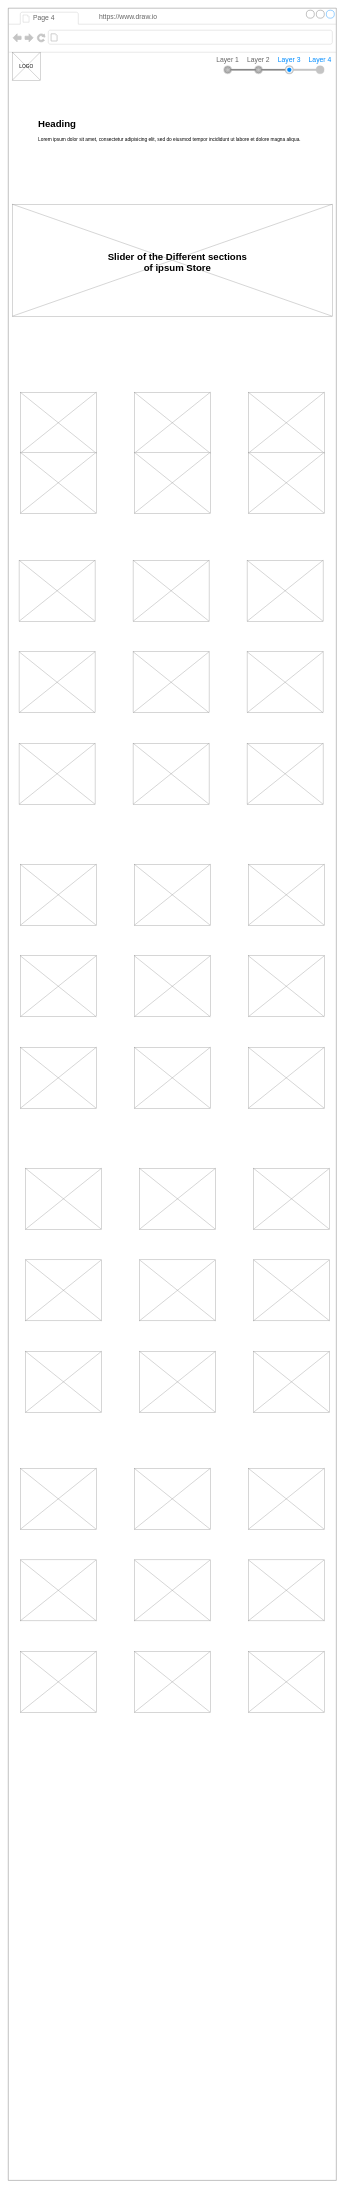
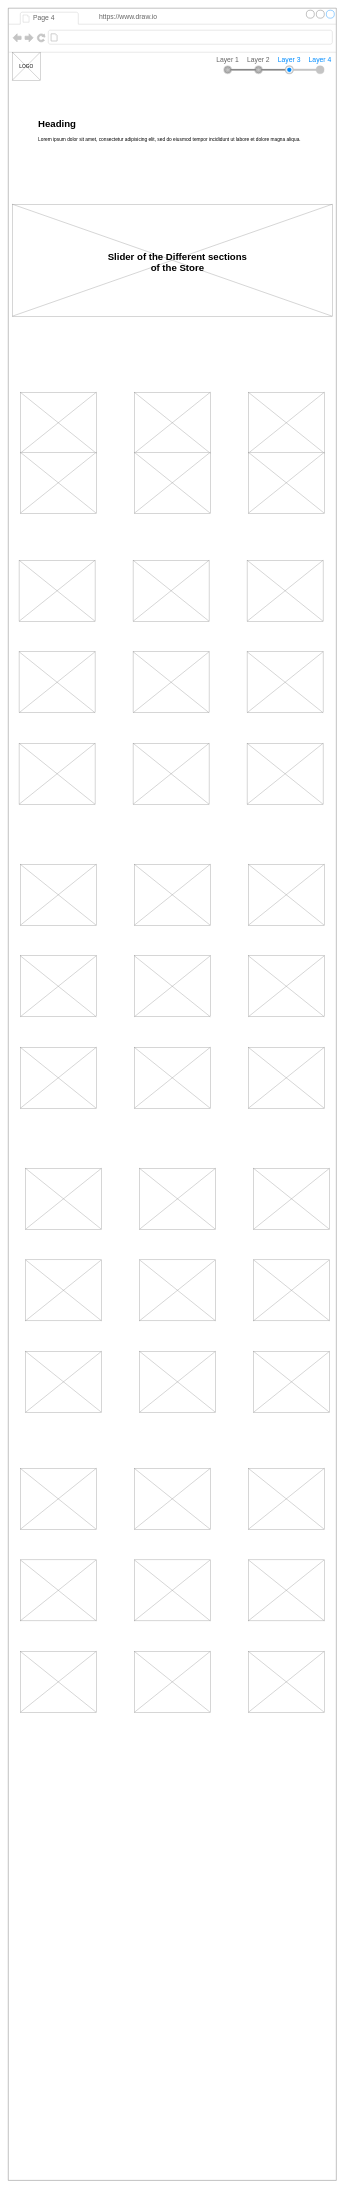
- <mxCell id="10" value="&lt;font style=&quot;font-size: 24px&quot;&gt;&lt;b&gt;Slider of the Different sections &lt;br&gt;of ipsum Store&lt;/b&gt;&lt;/font&gt;" style="text;html=1;strokeColor=none;fillColor=none;align=center;verticalAlign=middle;whiteSpace=wrap;rounded=0;" vertex="1" parent="8"><mxGeometry x="193" y="90" width="440" height="110" as="geometry" /></mxCell>
+ <mxCell id="10" value="&lt;font style=&quot;font-size: 24px&quot;&gt;&lt;b&gt;Slider of the Different sections &lt;br&gt;of the Store&lt;/b&gt;&lt;/font&gt;" style="text;html=1;strokeColor=none;fillColor=none;align=center;verticalAlign=middle;whiteSpace=wrap;rounded=0;" vertex="1" parent="8"><mxGeometry x="193" y="90" width="440" height="110" as="geometry" /></mxCell>
